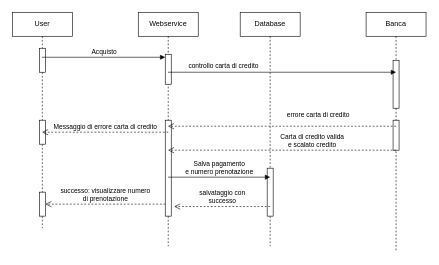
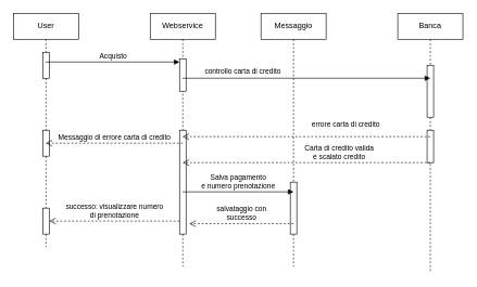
- <mxCell id="13" value="Database" style="shape=umlLifeline;perimeter=lifelinePerimeter;whiteSpace=wrap;html=1;container=1;dropTarget=0;collapsible=0;recursiveResize=0;outlineConnect=0;portConstraint=eastwest;newEdgeStyle={&quot;curved&quot;:0,&quot;rounded&quot;:0};" vertex="1" parent="1"><mxGeometry x="400" y="20" width="100" height="390" as="geometry" /></mxCell>
+ <mxCell id="13" value="Messaggio" style="shape=umlLifeline;perimeter=lifelinePerimeter;whiteSpace=wrap;html=1;container=1;dropTarget=0;collapsible=0;recursiveResize=0;outlineConnect=0;portConstraint=eastwest;newEdgeStyle={&quot;curved&quot;:0,&quot;rounded&quot;:0};" vertex="1" parent="1"><mxGeometry x="400" y="20" width="100" height="390" as="geometry" /></mxCell>
